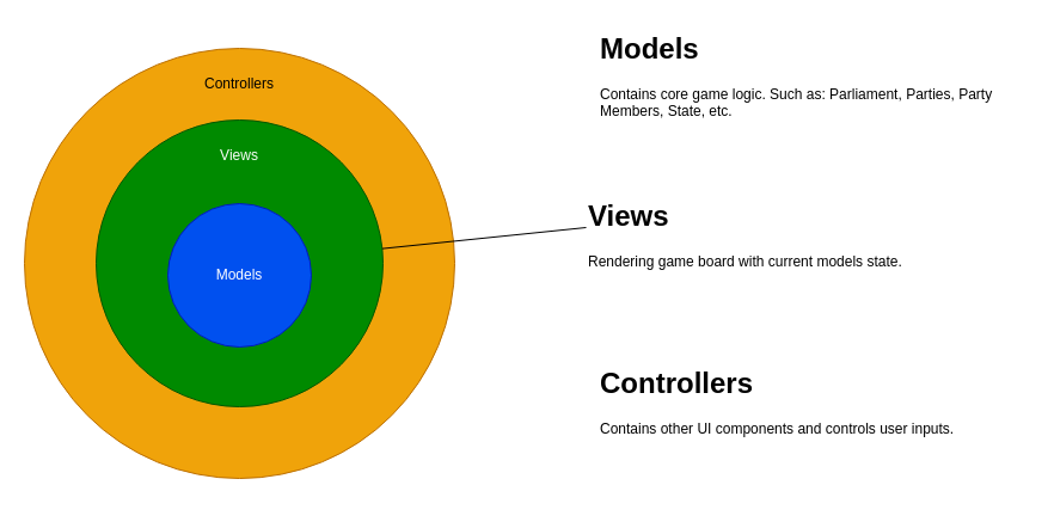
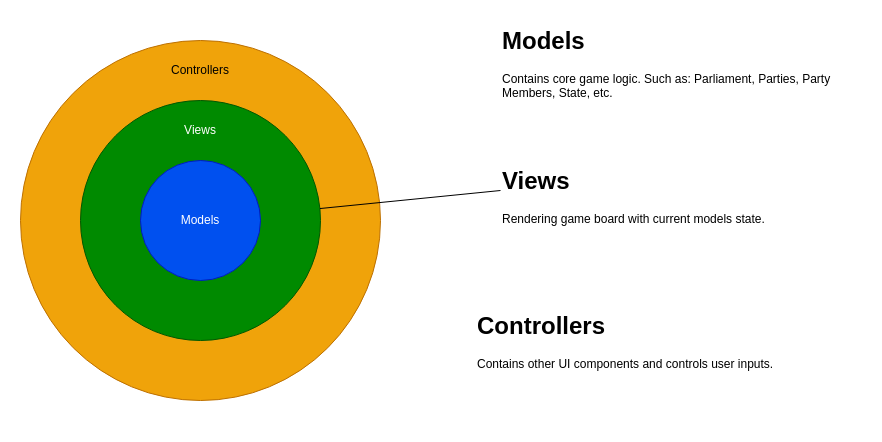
- <mxCell id="7" value="&lt;h1 style=&quot;margin-top: 0px;&quot;&gt;Views&lt;/h1&gt;&lt;p&gt;Rendering game board with current models state.&lt;/p&gt;" style="text;html=1;whiteSpace=wrap;overflow=hidden;rounded=0;" parent="1" vertex="1"><mxGeometry x="490" y="160" width="360" height="120" as="geometry" /></mxCell>
+ <mxCell id="7" value="&lt;h1 style=&quot;margin-top: 0px;&quot;&gt;Views&lt;/h1&gt;&lt;p&gt;Rendering game board with current models state.&lt;/p&gt;" style="text;html=1;whiteSpace=wrap;overflow=hidden;rounded=0;" parent="1" vertex="1"><mxGeometry x="500" y="160" width="360" height="120" as="geometry" /></mxCell>
- <mxCell id="4" value="Models" style="ellipse;whiteSpace=wrap;html=1;aspect=fixed;fillColor=#0050ef;fontColor=#ffffff;strokeColor=#001DBC;" parent="1" vertex="1"><mxGeometry x="140" y="170" width="120" height="120" as="geometry" /></mxCell>
+ <mxCell id="4" value="Models" style="ellipse;whiteSpace=wrap;html=1;aspect=fixed;fillColor=#0050ef;fontColor=#ffffff;strokeColor=#001DBC;" parent="1" vertex="1"><mxGeometry x="140" y="160" width="120" height="120" as="geometry" /></mxCell>
- <mxCell id="5" value="&lt;h1 style=&quot;margin-top: 0px;&quot;&gt;Controllers&lt;/h1&gt;&lt;h1 style=&quot;margin-top: 0px;&quot;&gt;&lt;p style=&quot;font-size: 12px; font-weight: 400;&quot;&gt;Contains other UI components and controls user inputs.&lt;/p&gt;&lt;/h1&gt;" style="text;html=1;whiteSpace=wrap;overflow=hidden;rounded=0;" parent="1" vertex="1"><mxGeometry x="500" y="300" width="360" height="120" as="geometry" /></mxCell>
+ <mxCell id="5" value="&lt;h1 style=&quot;margin-top: 0px;&quot;&gt;Controllers&lt;/h1&gt;&lt;h1 style=&quot;margin-top: 0px;&quot;&gt;&lt;p style=&quot;font-size: 12px; font-weight: 400;&quot;&gt;Contains other UI components and controls user inputs.&lt;/p&gt;&lt;/h1&gt;" style="text;html=1;whiteSpace=wrap;overflow=hidden;rounded=0;" parent="1" vertex="1"><mxGeometry x="475" y="305" width="360" height="120" as="geometry" /></mxCell>
